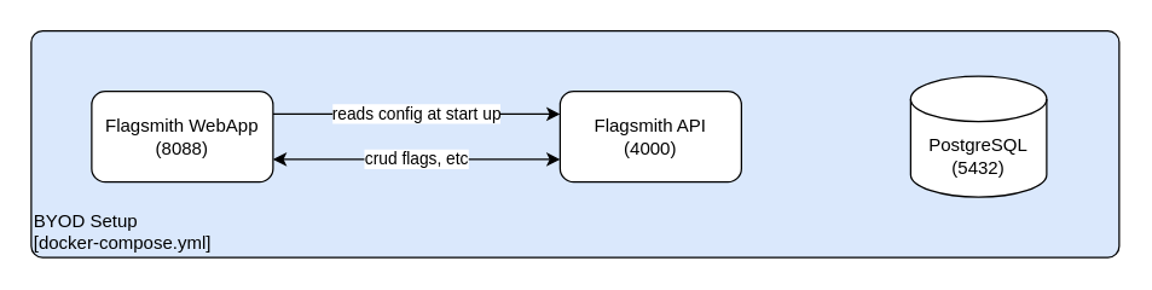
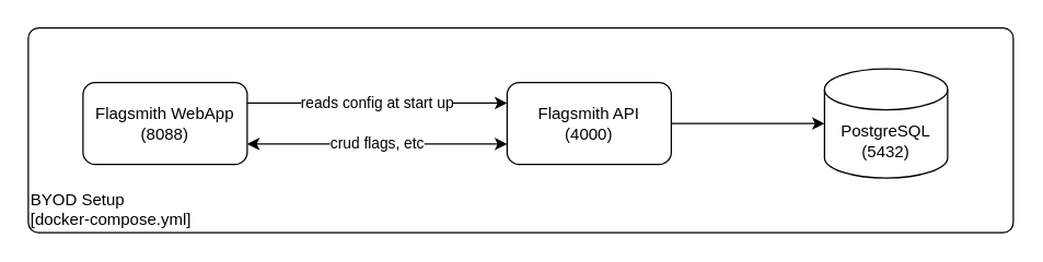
+ <mxCell id="8" style="edgeStyle=orthogonalEdgeStyle;rounded=0;orthogonalLoop=1;jettySize=auto;html=1;exitX=1;exitY=0.5;exitDx=0;exitDy=0;entryX=0;entryY=0.5;entryDx=0;entryDy=0;entryPerimeter=0;" parent="1" source="9" target="3" edge="1"><mxGeometry relative="1" as="geometry" /></mxCell>
- <mxCell id="2" value="&lt;div style=&quot;text-align: left&quot;&gt;BYOD Setup&lt;/div&gt;&lt;div style=&quot;text-align: left&quot;&gt;[docker-compose.yml]&lt;/div&gt;" style="rounded=1;whiteSpace=wrap;html=1;labelBackgroundColor=none;fillColor=#dae8fc;fontColor=#000000;align=left;arcSize=5;strokeColor=#000000;verticalAlign=bottom;metaEdit=1;metaData={&quot;c4Type&quot;:{&quot;editable&quot;:false}};points=[[0.25,0,0],[0.5,0,0],[0.75,0,0],[1,0.25,0],[1,0.5,0],[1,0.75,0],[0.75,1,0],[0.5,1,0],[0.25,1,0],[0,0.75,0],[0,0.5,0],[0,0.25,0]];" parent="1" vertex="1"><mxGeometry x="20" y="20" width="720" height="150" as="geometry" /></mxCell>
+ <mxCell id="2" value="&lt;div style=&quot;text-align: left&quot;&gt;BYOD Setup&lt;/div&gt;&lt;div style=&quot;text-align: left&quot;&gt;[docker-compose.yml]&lt;/div&gt;" style="rounded=1;whiteSpace=wrap;html=1;labelBackgroundColor=none;fillColor=#ffffff;fontColor=#000000;align=left;arcSize=5;strokeColor=#000000;verticalAlign=bottom;metaEdit=1;metaData={&quot;c4Type&quot;:{&quot;editable&quot;:false}};points=[[0.25,0,0],[0.5,0,0],[0.75,0,0],[1,0.25,0],[1,0.5,0],[1,0.75,0],[0.75,1,0],[0.5,1,0],[0.25,1,0],[0,0.75,0],[0,0.5,0],[0,0.25,0]];" parent="1" vertex="1"><mxGeometry x="20" y="20" width="720" height="150" as="geometry" /></mxCell>
